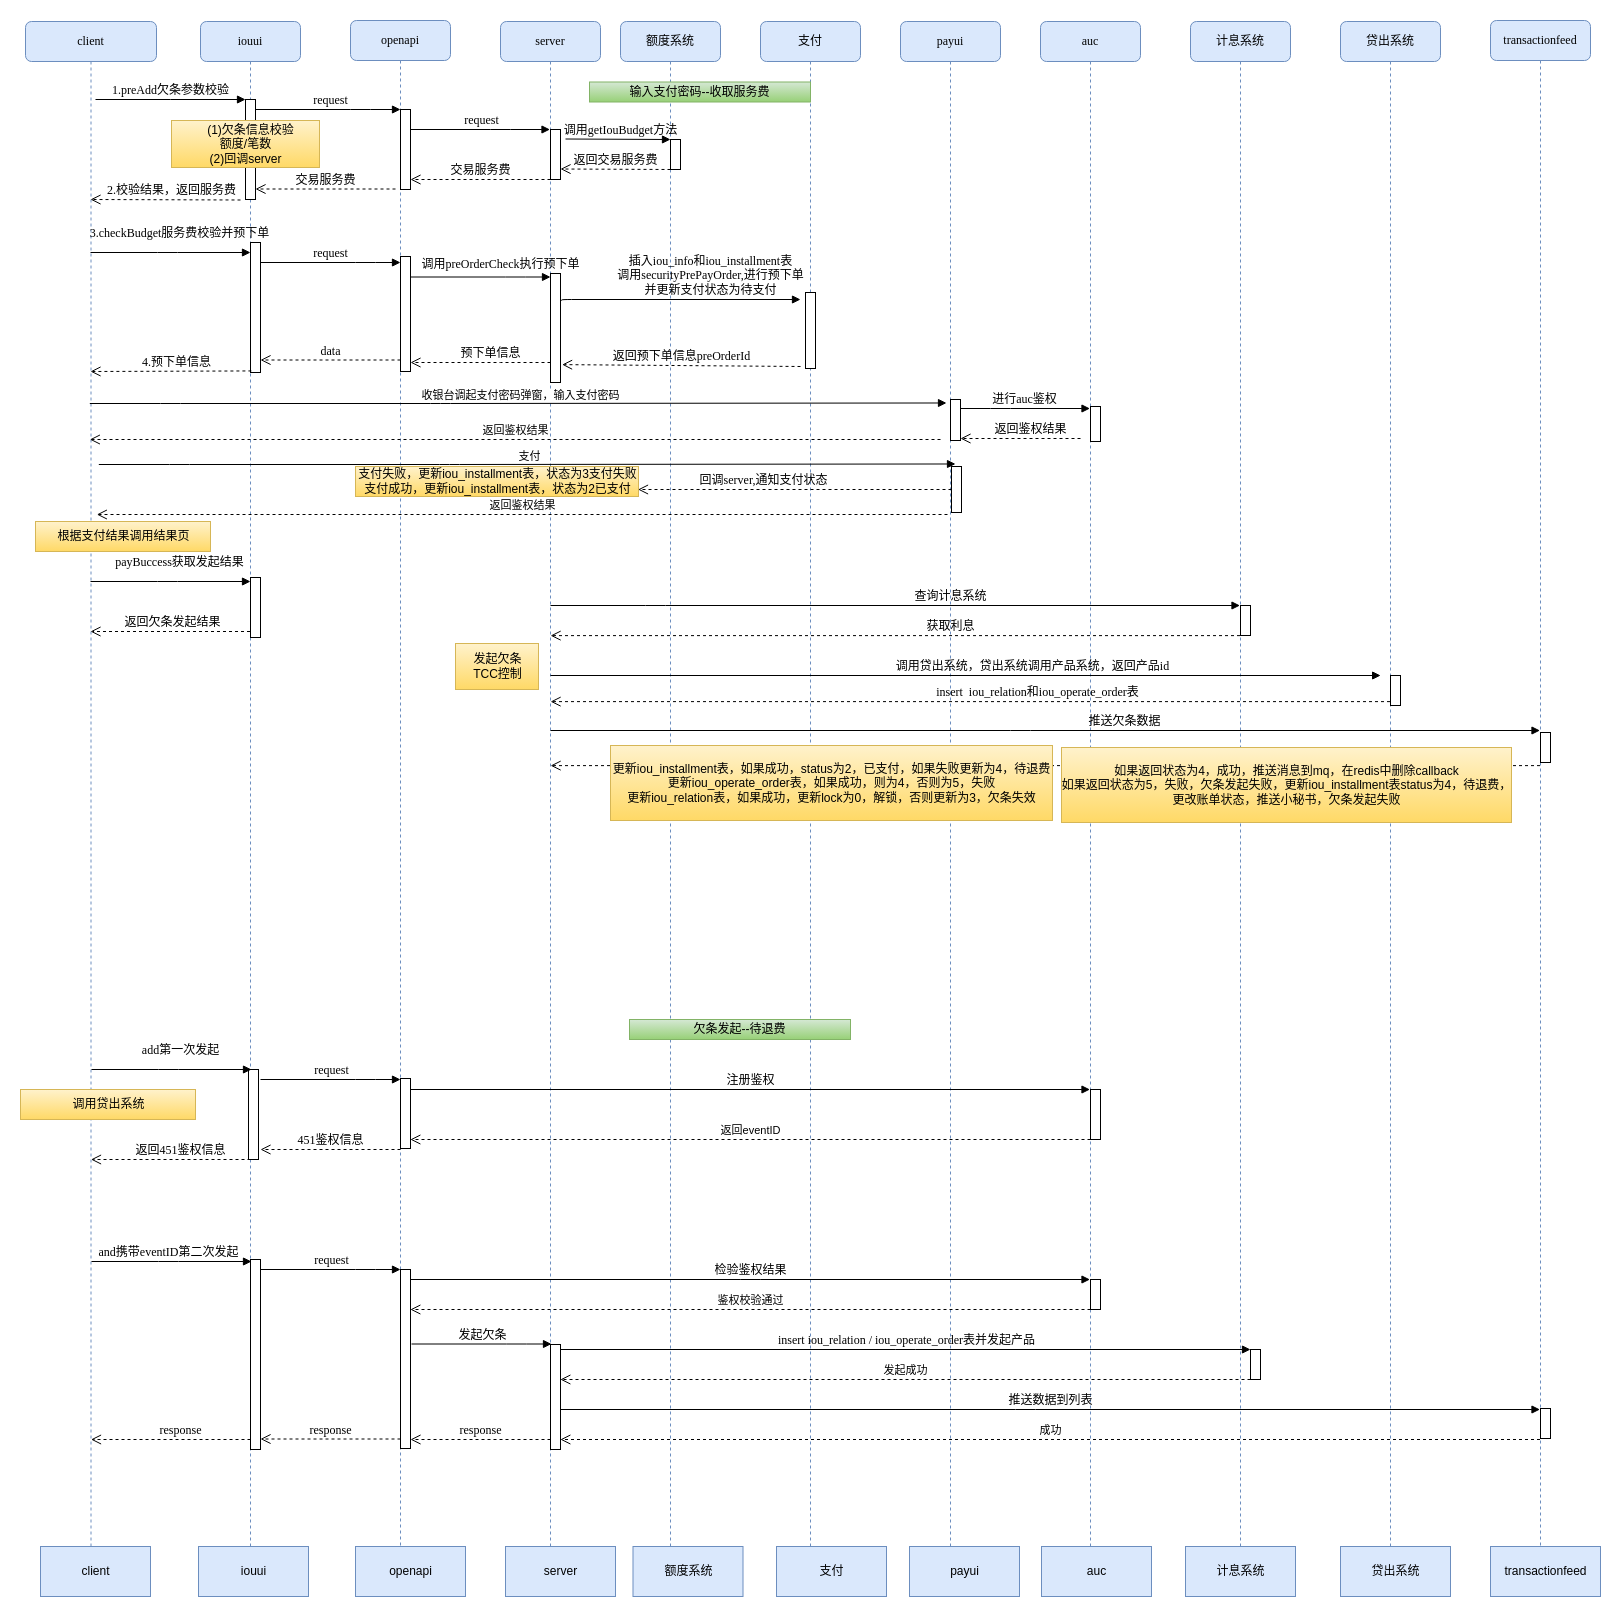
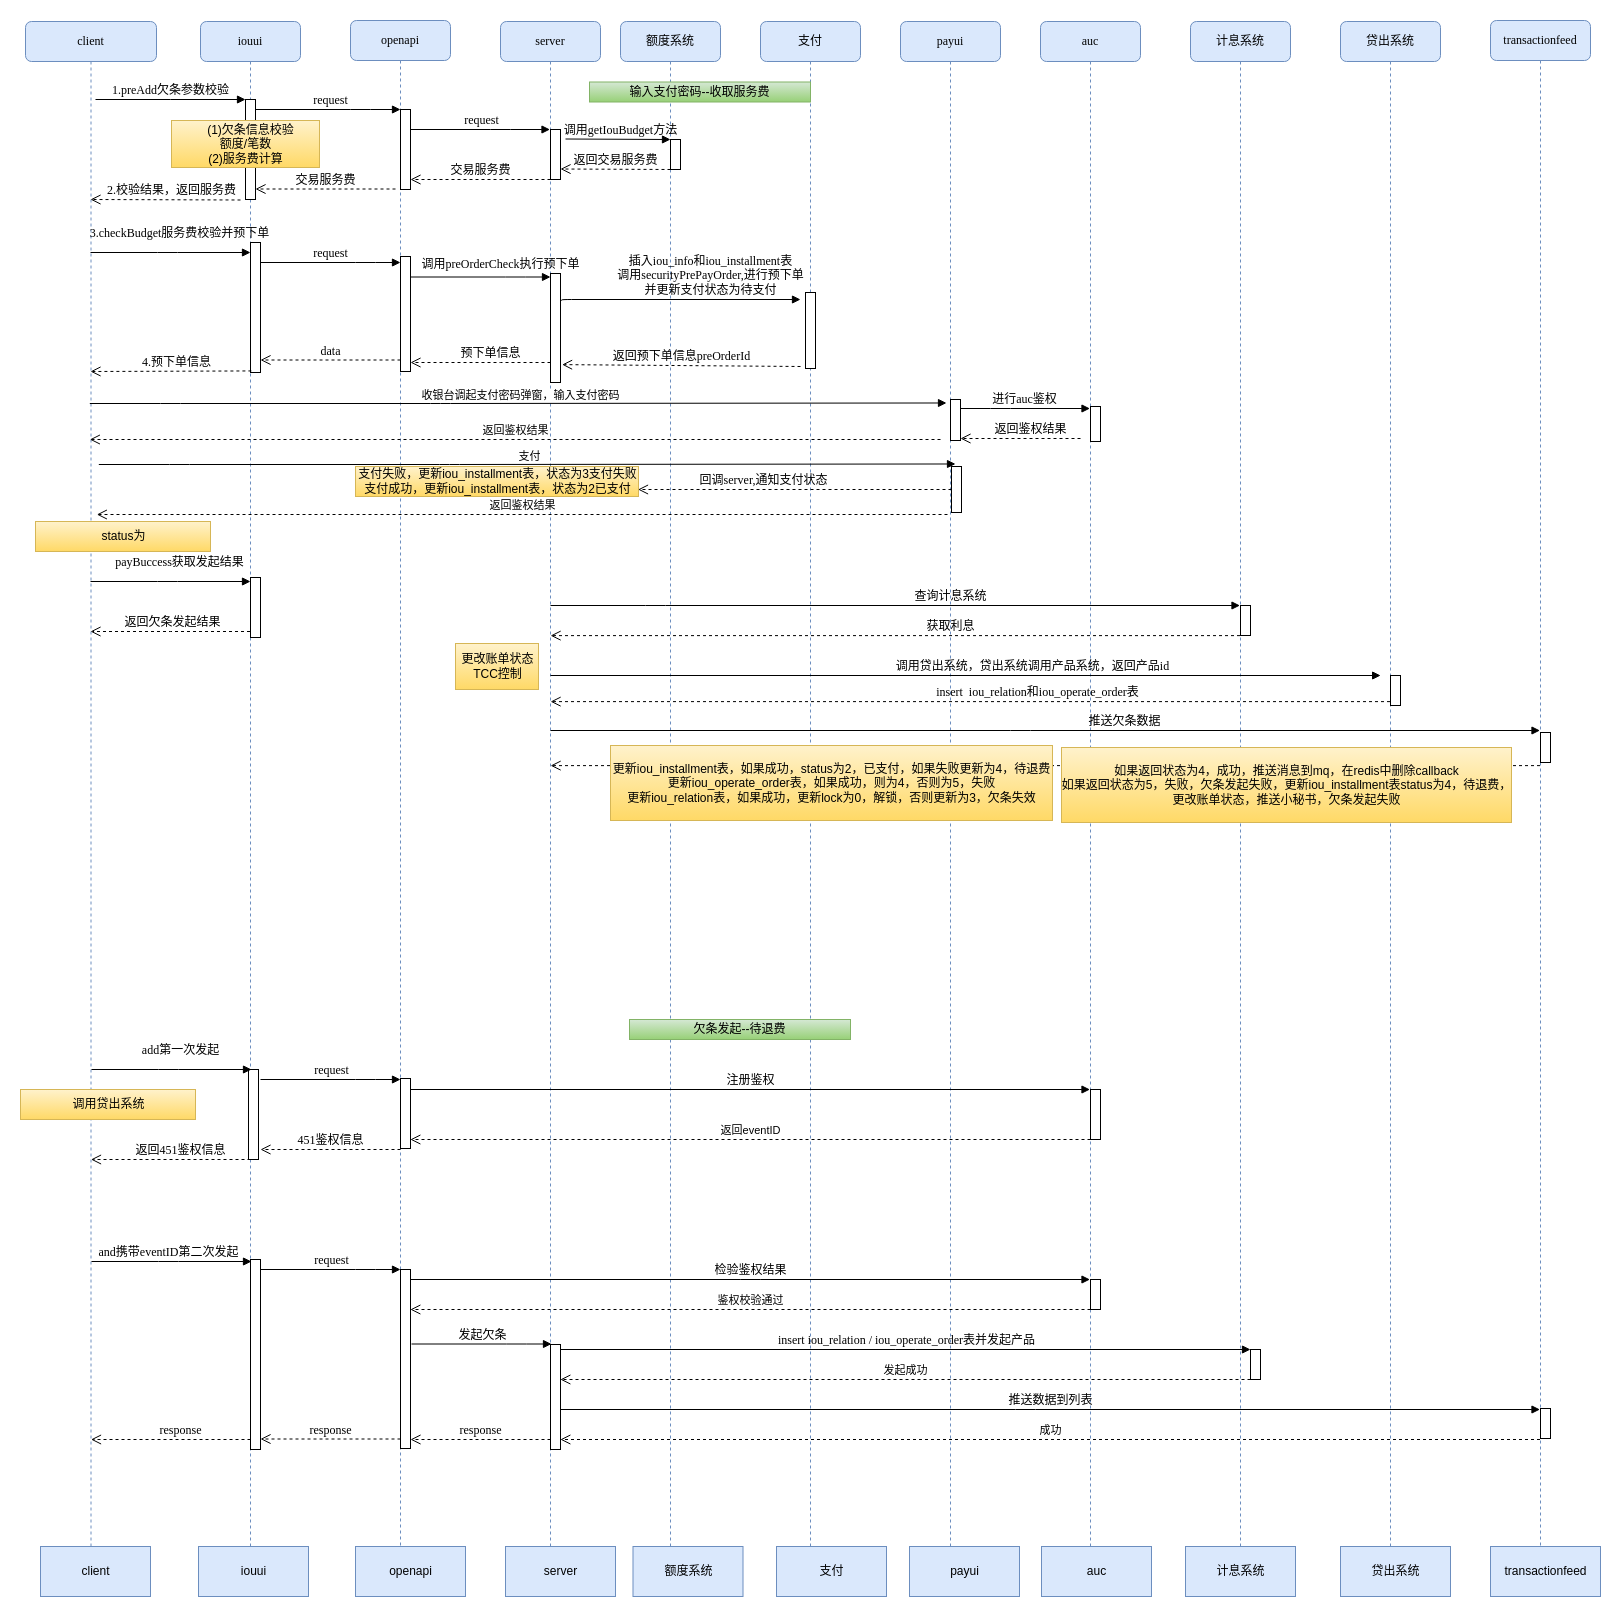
- <mxCell id="50" value="&amp;nbsp; &amp;nbsp;(1)欠条信息校验&lt;br&gt;额度/笔数&lt;br&gt;(2)回调server" style="html=1;fillColor=#fff2cc;strokeColor=#d6b656;gradientColor=#ffd966;" parent="1" vertex="1"><mxGeometry x="171" y="120" width="148" height="47" as="geometry" /></mxCell>
+ <mxCell id="50" value="&amp;nbsp; &amp;nbsp;(1)欠条信息校验&lt;br&gt;额度/笔数&lt;br&gt;(2)服务费计算" style="html=1;fillColor=#fff2cc;strokeColor=#d6b656;gradientColor=#ffd966;" parent="1" vertex="1"><mxGeometry x="171" y="120" width="148" height="47" as="geometry" /></mxCell>
- <mxCell id="47" value="根据支付结果调用结果页" style="html=1;fillColor=#fff2cc;strokeColor=#d6b656;gradientColor=#ffd966;" parent="1" vertex="1"><mxGeometry x="35" y="521" width="175" height="30" as="geometry" /></mxCell>
+ <mxCell id="47" value="status为" style="html=1;fillColor=#fff2cc;strokeColor=#d6b656;gradientColor=#ffd966;" parent="1" vertex="1"><mxGeometry x="35" y="521" width="175" height="30" as="geometry" /></mxCell>
- <mxCell id="104" value="发起欠条&lt;br&gt;TCC控制" style="html=1;fillColor=#fff2cc;strokeColor=#d6b656;gradientColor=#ffd966;" vertex="1" parent="1"><mxGeometry x="455" y="643" width="83" height="46" as="geometry" /></mxCell>
+ <mxCell id="104" value="更改账单状态&lt;br&gt;TCC控制" style="html=1;fillColor=#fff2cc;strokeColor=#d6b656;gradientColor=#ffd966;" vertex="1" parent="1"><mxGeometry x="455" y="643" width="83" height="46" as="geometry" /></mxCell>
